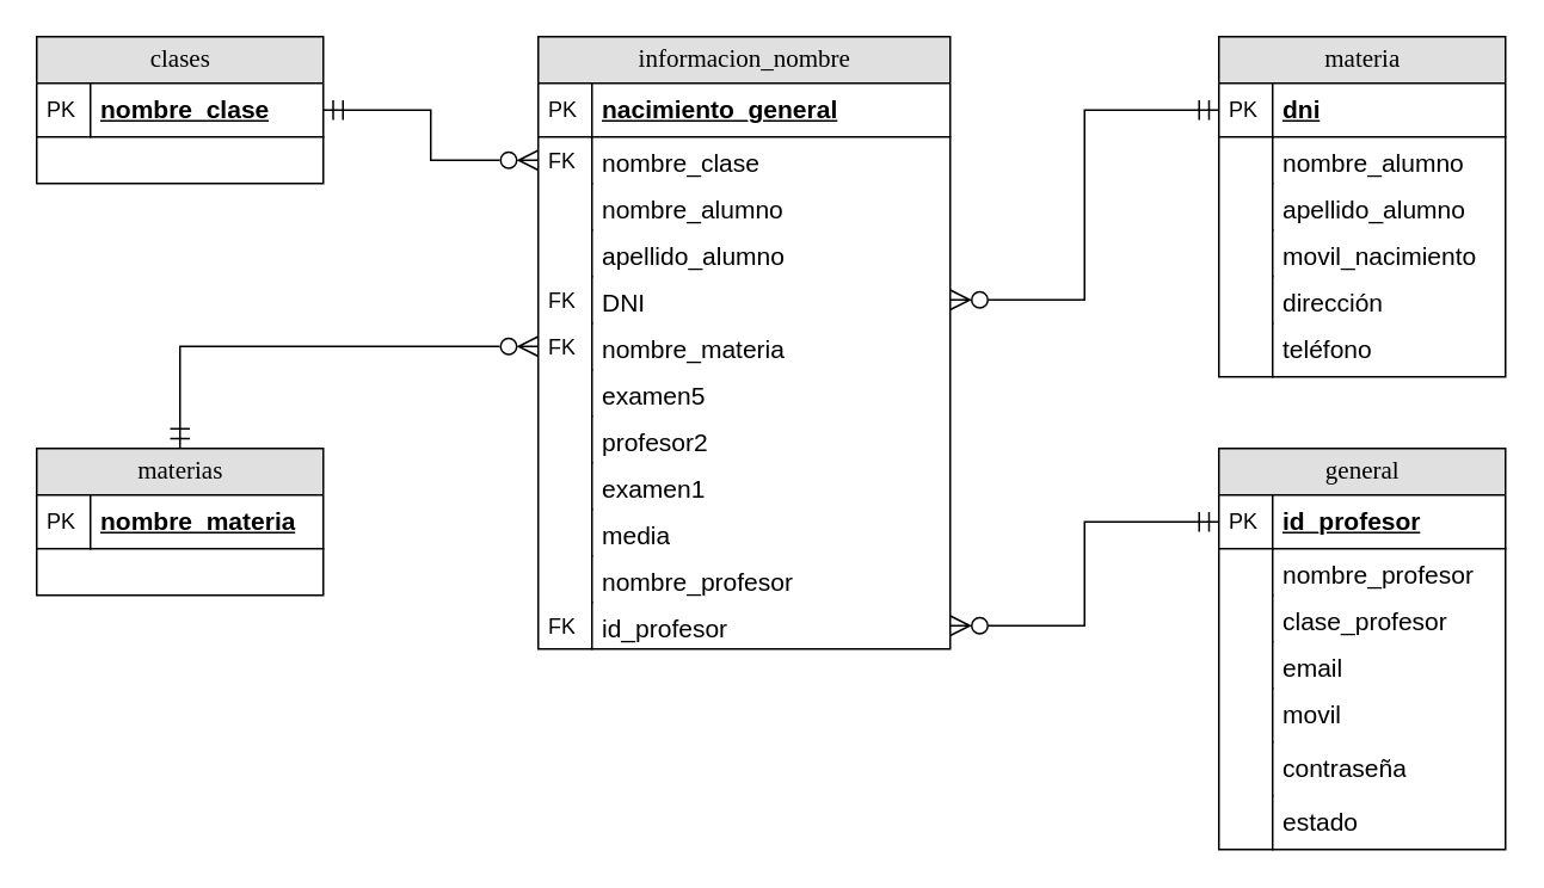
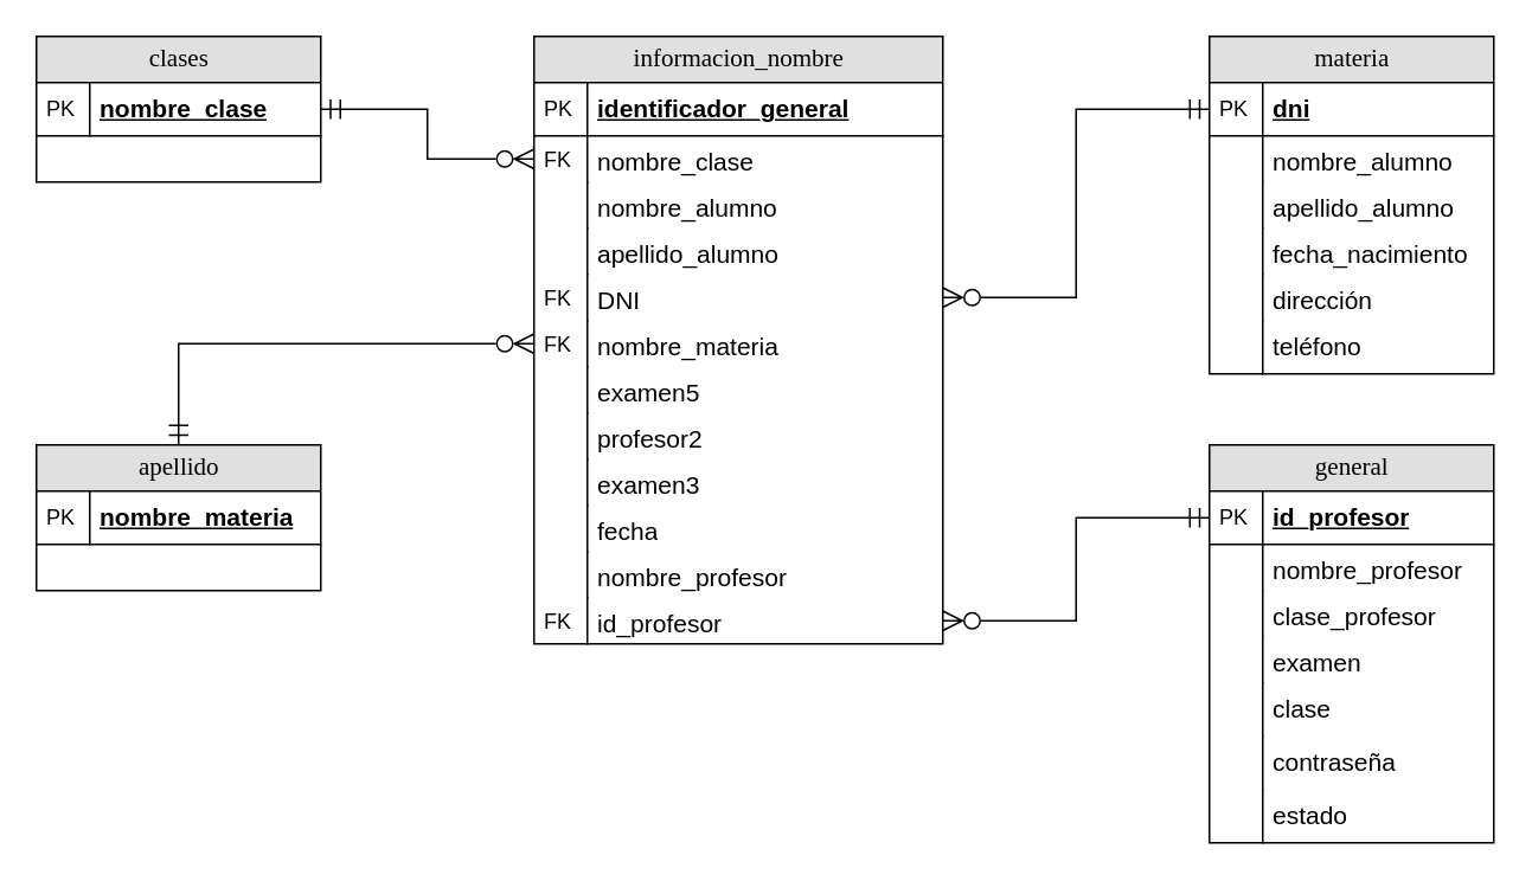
- <mxCell id="35" value="nacimiento_general" style="shape=partialRectangle;top=0;left=0;right=0;bottom=1;html=1;align=left;verticalAlign=middle;fillColor=none;spacingLeft=34;spacingRight=4;whiteSpace=wrap;overflow=hidden;rotatable=0;points=[[0,0.5],[1,0.5]];portConstraint=eastwest;dropTarget=0;fontStyle=5;fontSize=14;" parent="34" vertex="1"><mxGeometry y="26" width="230" height="30" as="geometry" /></mxCell>
+ <mxCell id="35" value="identificador_general" style="shape=partialRectangle;top=0;left=0;right=0;bottom=1;html=1;align=left;verticalAlign=middle;fillColor=none;spacingLeft=34;spacingRight=4;whiteSpace=wrap;overflow=hidden;rotatable=0;points=[[0,0.5],[1,0.5]];portConstraint=eastwest;dropTarget=0;fontStyle=5;fontSize=14;" parent="34" vertex="1"><mxGeometry y="26" width="230" height="30" as="geometry" /></mxCell>
- <mxCell id="9" value="movil_nacimiento" style="shape=partialRectangle;top=0;left=0;right=0;bottom=0;html=1;align=left;verticalAlign=top;fillColor=none;spacingLeft=34;spacingRight=4;whiteSpace=wrap;overflow=hidden;rotatable=0;points=[[0,0.5],[1,0.5]];portConstraint=eastwest;dropTarget=0;fontSize=14;" parent="2" vertex="1"><mxGeometry y="108" width="160" height="26" as="geometry" /></mxCell>
+ <mxCell id="9" value="fecha_nacimiento" style="shape=partialRectangle;top=0;left=0;right=0;bottom=0;html=1;align=left;verticalAlign=top;fillColor=none;spacingLeft=34;spacingRight=4;whiteSpace=wrap;overflow=hidden;rotatable=0;points=[[0,0.5],[1,0.5]];portConstraint=eastwest;dropTarget=0;fontSize=14;" parent="2" vertex="1"><mxGeometry y="108" width="160" height="26" as="geometry" /></mxCell>
- <mxCell id="60" value="materias" style="swimlane;fontStyle=0;childLayout=stackLayout;horizontal=1;startSize=26;fillColor=#e0e0e0;horizontalStack=0;resizeParent=1;resizeLast=0;collapsible=1;marginBottom=0;swimlaneFillColor=default;align=center;rounded=0;shadow=0;comic=0;labelBackgroundColor=none;strokeWidth=1;fontFamily=Verdana;fontSize=14;fillStyle=auto;strokeColor=default;swimlaneLine=1;glass=0;verticalAlign=middle;html=1;" vertex="1" parent="1"><mxGeometry x="20" y="250" width="160" height="82" as="geometry" /></mxCell>
+ <mxCell id="60" value="apellido" style="swimlane;fontStyle=0;childLayout=stackLayout;horizontal=1;startSize=26;fillColor=#e0e0e0;horizontalStack=0;resizeParent=1;resizeLast=0;collapsible=1;marginBottom=0;swimlaneFillColor=default;align=center;rounded=0;shadow=0;comic=0;labelBackgroundColor=none;strokeWidth=1;fontFamily=Verdana;fontSize=14;fillStyle=auto;strokeColor=default;swimlaneLine=1;glass=0;verticalAlign=middle;html=1;" vertex="1" parent="1"><mxGeometry x="20" y="250" width="160" height="82" as="geometry" /></mxCell>
- <mxCell id="51" value="examen1" style="shape=partialRectangle;top=0;left=0;right=0;bottom=0;html=1;align=left;verticalAlign=top;fillColor=none;spacingLeft=34;spacingRight=4;whiteSpace=wrap;overflow=hidden;rotatable=0;points=[[0,0.5],[1,0.5]];portConstraint=eastwest;dropTarget=0;fontSize=14;" vertex="1" parent="34"><mxGeometry y="238" width="230" height="26" as="geometry" /></mxCell>
+ <mxCell id="51" value="examen3" style="shape=partialRectangle;top=0;left=0;right=0;bottom=0;html=1;align=left;verticalAlign=top;fillColor=none;spacingLeft=34;spacingRight=4;whiteSpace=wrap;overflow=hidden;rotatable=0;points=[[0,0.5],[1,0.5]];portConstraint=eastwest;dropTarget=0;fontSize=14;" vertex="1" parent="34"><mxGeometry y="238" width="230" height="26" as="geometry" /></mxCell>
- <mxCell id="53" value="media" style="shape=partialRectangle;top=0;left=0;right=0;bottom=0;html=1;align=left;verticalAlign=top;fillColor=none;spacingLeft=34;spacingRight=4;whiteSpace=wrap;overflow=hidden;rotatable=0;points=[[0,0.5],[1,0.5]];portConstraint=eastwest;dropTarget=0;fontSize=14;" vertex="1" parent="34"><mxGeometry y="264" width="230" height="26" as="geometry" /></mxCell>
+ <mxCell id="53" value="fecha" style="shape=partialRectangle;top=0;left=0;right=0;bottom=0;html=1;align=left;verticalAlign=top;fillColor=none;spacingLeft=34;spacingRight=4;whiteSpace=wrap;overflow=hidden;rotatable=0;points=[[0,0.5],[1,0.5]];portConstraint=eastwest;dropTarget=0;fontSize=14;" vertex="1" parent="34"><mxGeometry y="264" width="230" height="26" as="geometry" /></mxCell>
- <mxCell id="22" value="email" style="shape=partialRectangle;top=0;left=0;right=0;bottom=0;html=1;align=left;verticalAlign=top;fillColor=none;spacingLeft=34;spacingRight=4;whiteSpace=wrap;overflow=hidden;rotatable=0;points=[[0,0.5],[1,0.5]];portConstraint=eastwest;dropTarget=0;fontSize=14;" parent="15" vertex="1"><mxGeometry y="108" width="160" height="26" as="geometry" /></mxCell>
+ <mxCell id="22" value="examen" style="shape=partialRectangle;top=0;left=0;right=0;bottom=0;html=1;align=left;verticalAlign=top;fillColor=none;spacingLeft=34;spacingRight=4;whiteSpace=wrap;overflow=hidden;rotatable=0;points=[[0,0.5],[1,0.5]];portConstraint=eastwest;dropTarget=0;fontSize=14;" parent="15" vertex="1"><mxGeometry y="108" width="160" height="26" as="geometry" /></mxCell>
- <mxCell id="24" value="movil" style="shape=partialRectangle;top=0;left=0;right=0;bottom=0;html=1;align=left;verticalAlign=top;fillColor=none;spacingLeft=34;spacingRight=4;whiteSpace=wrap;overflow=hidden;rotatable=0;points=[[0,0.5],[1,0.5]];portConstraint=eastwest;dropTarget=0;fontSize=14;" parent="15" vertex="1"><mxGeometry y="134" width="160" height="30" as="geometry" /></mxCell>
+ <mxCell id="24" value="clase" style="shape=partialRectangle;top=0;left=0;right=0;bottom=0;html=1;align=left;verticalAlign=top;fillColor=none;spacingLeft=34;spacingRight=4;whiteSpace=wrap;overflow=hidden;rotatable=0;points=[[0,0.5],[1,0.5]];portConstraint=eastwest;dropTarget=0;fontSize=14;" parent="15" vertex="1"><mxGeometry y="134" width="160" height="30" as="geometry" /></mxCell>
